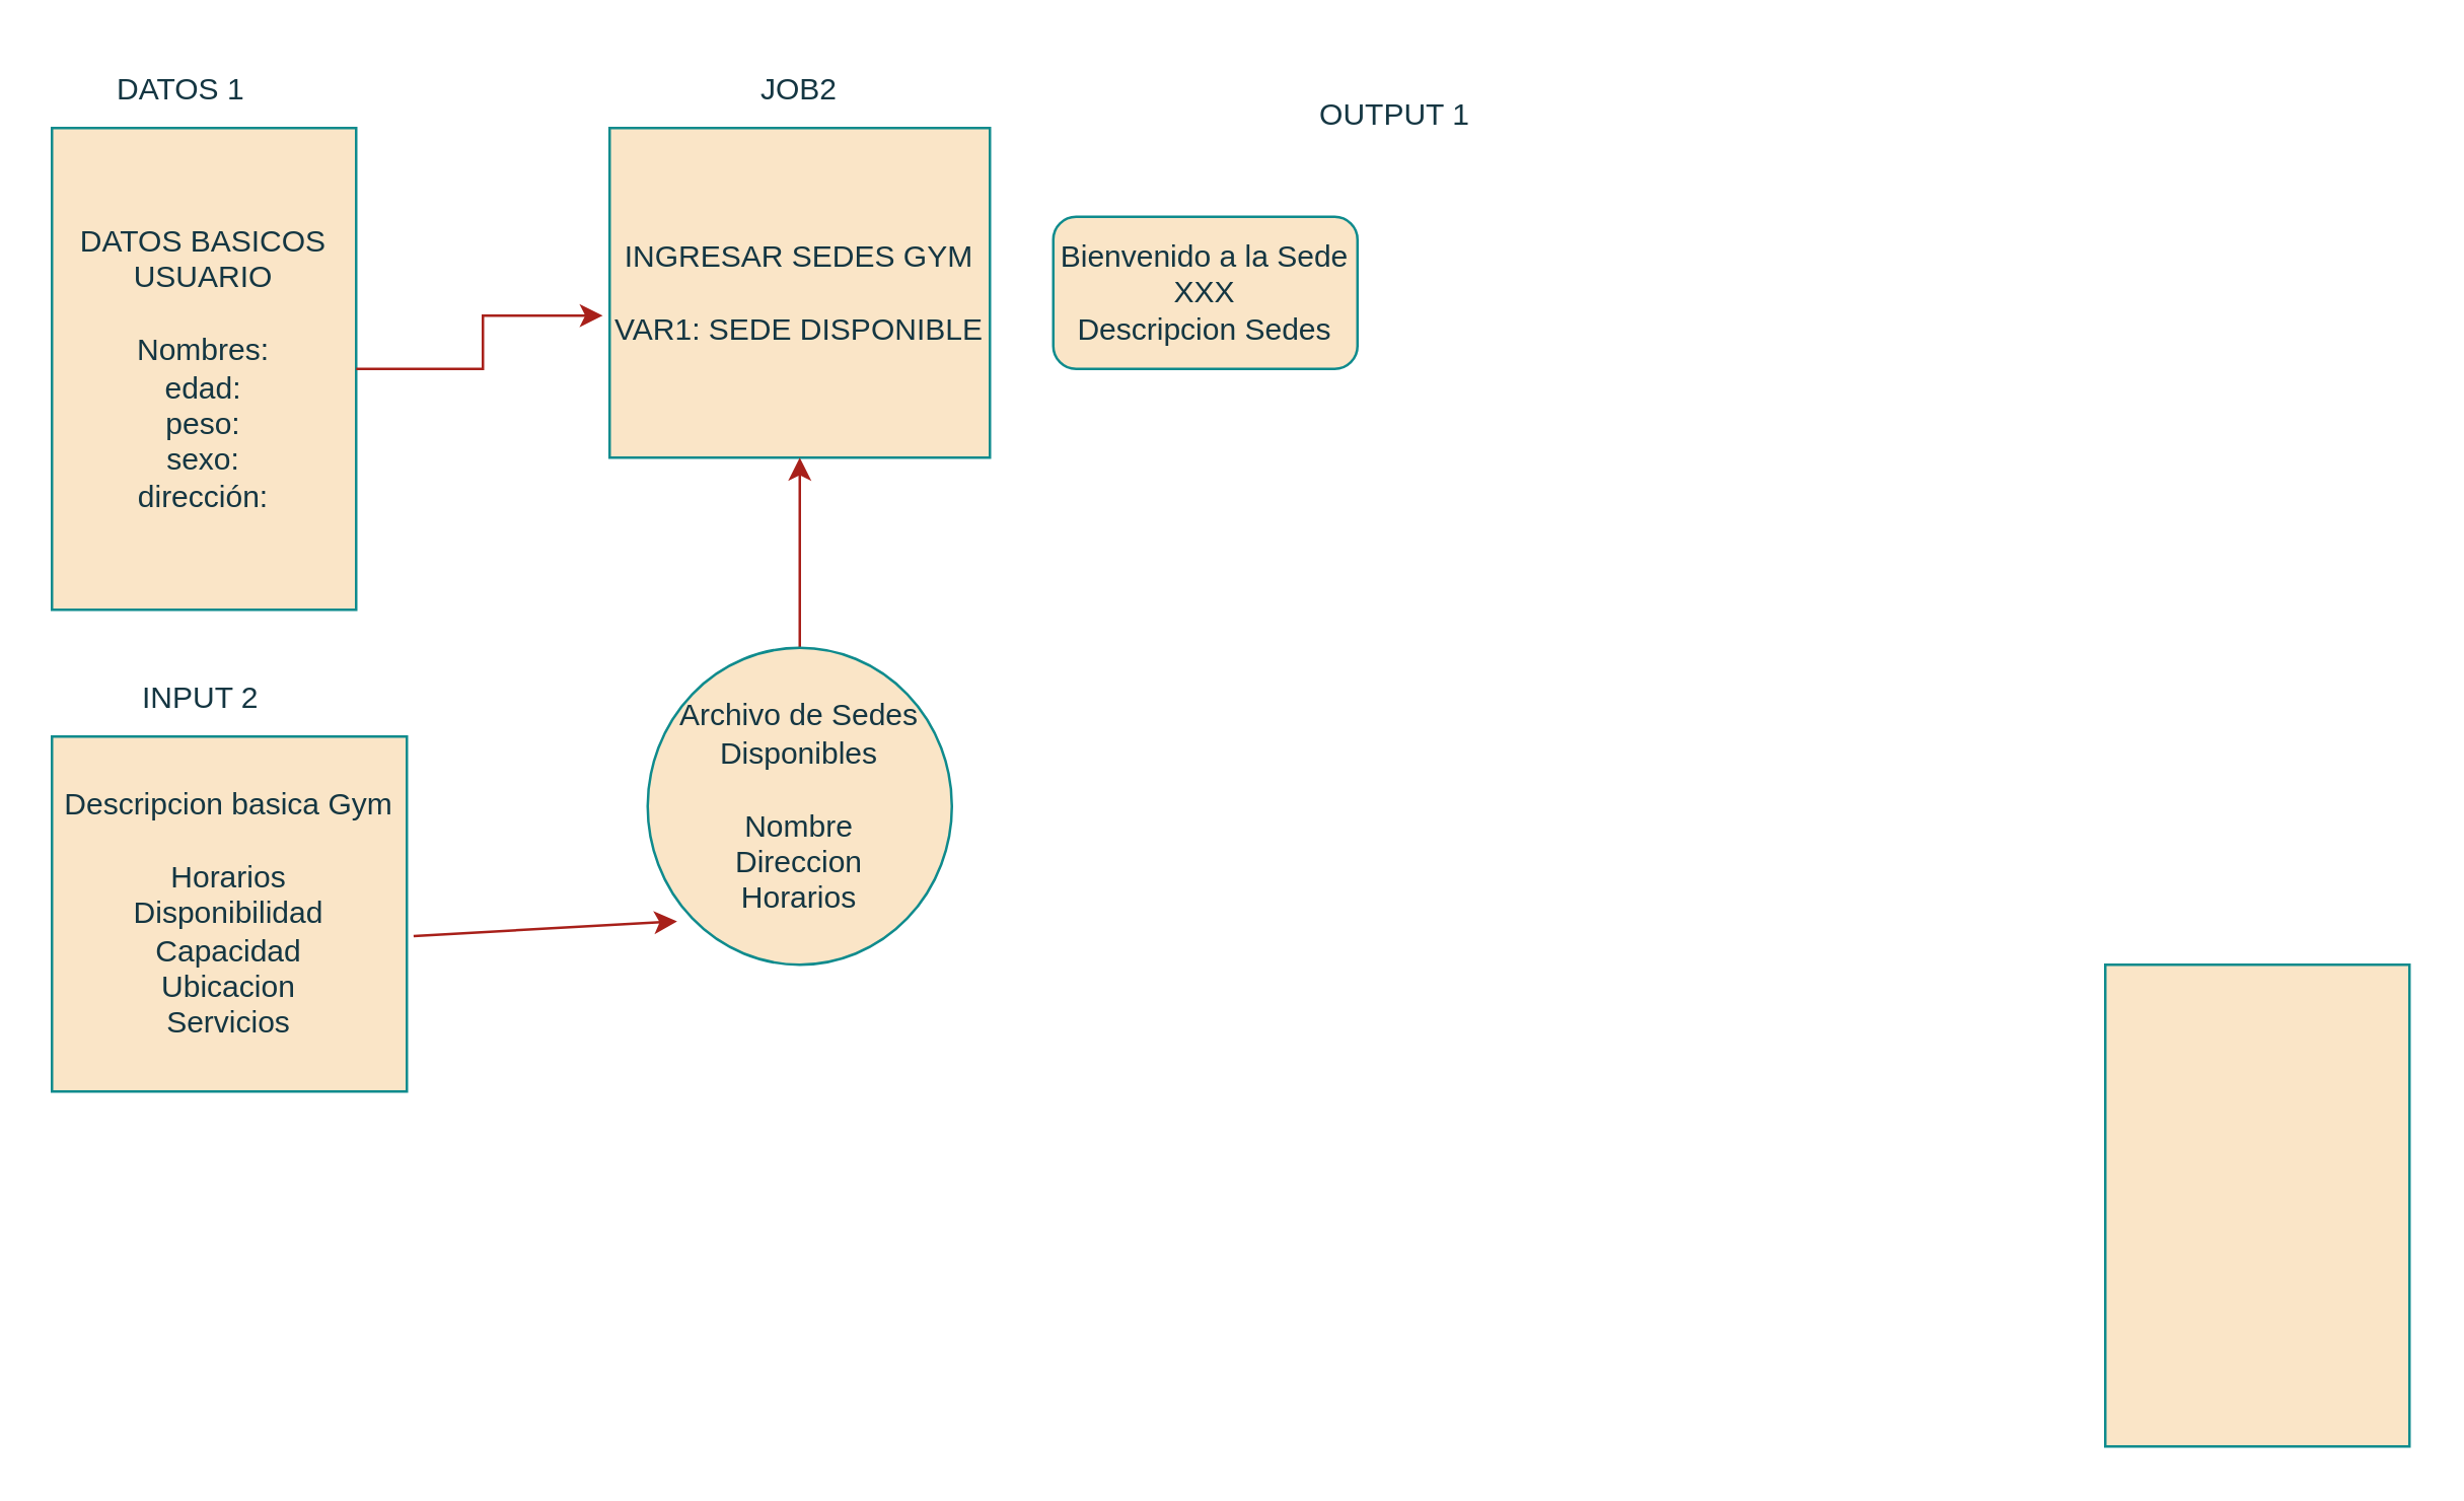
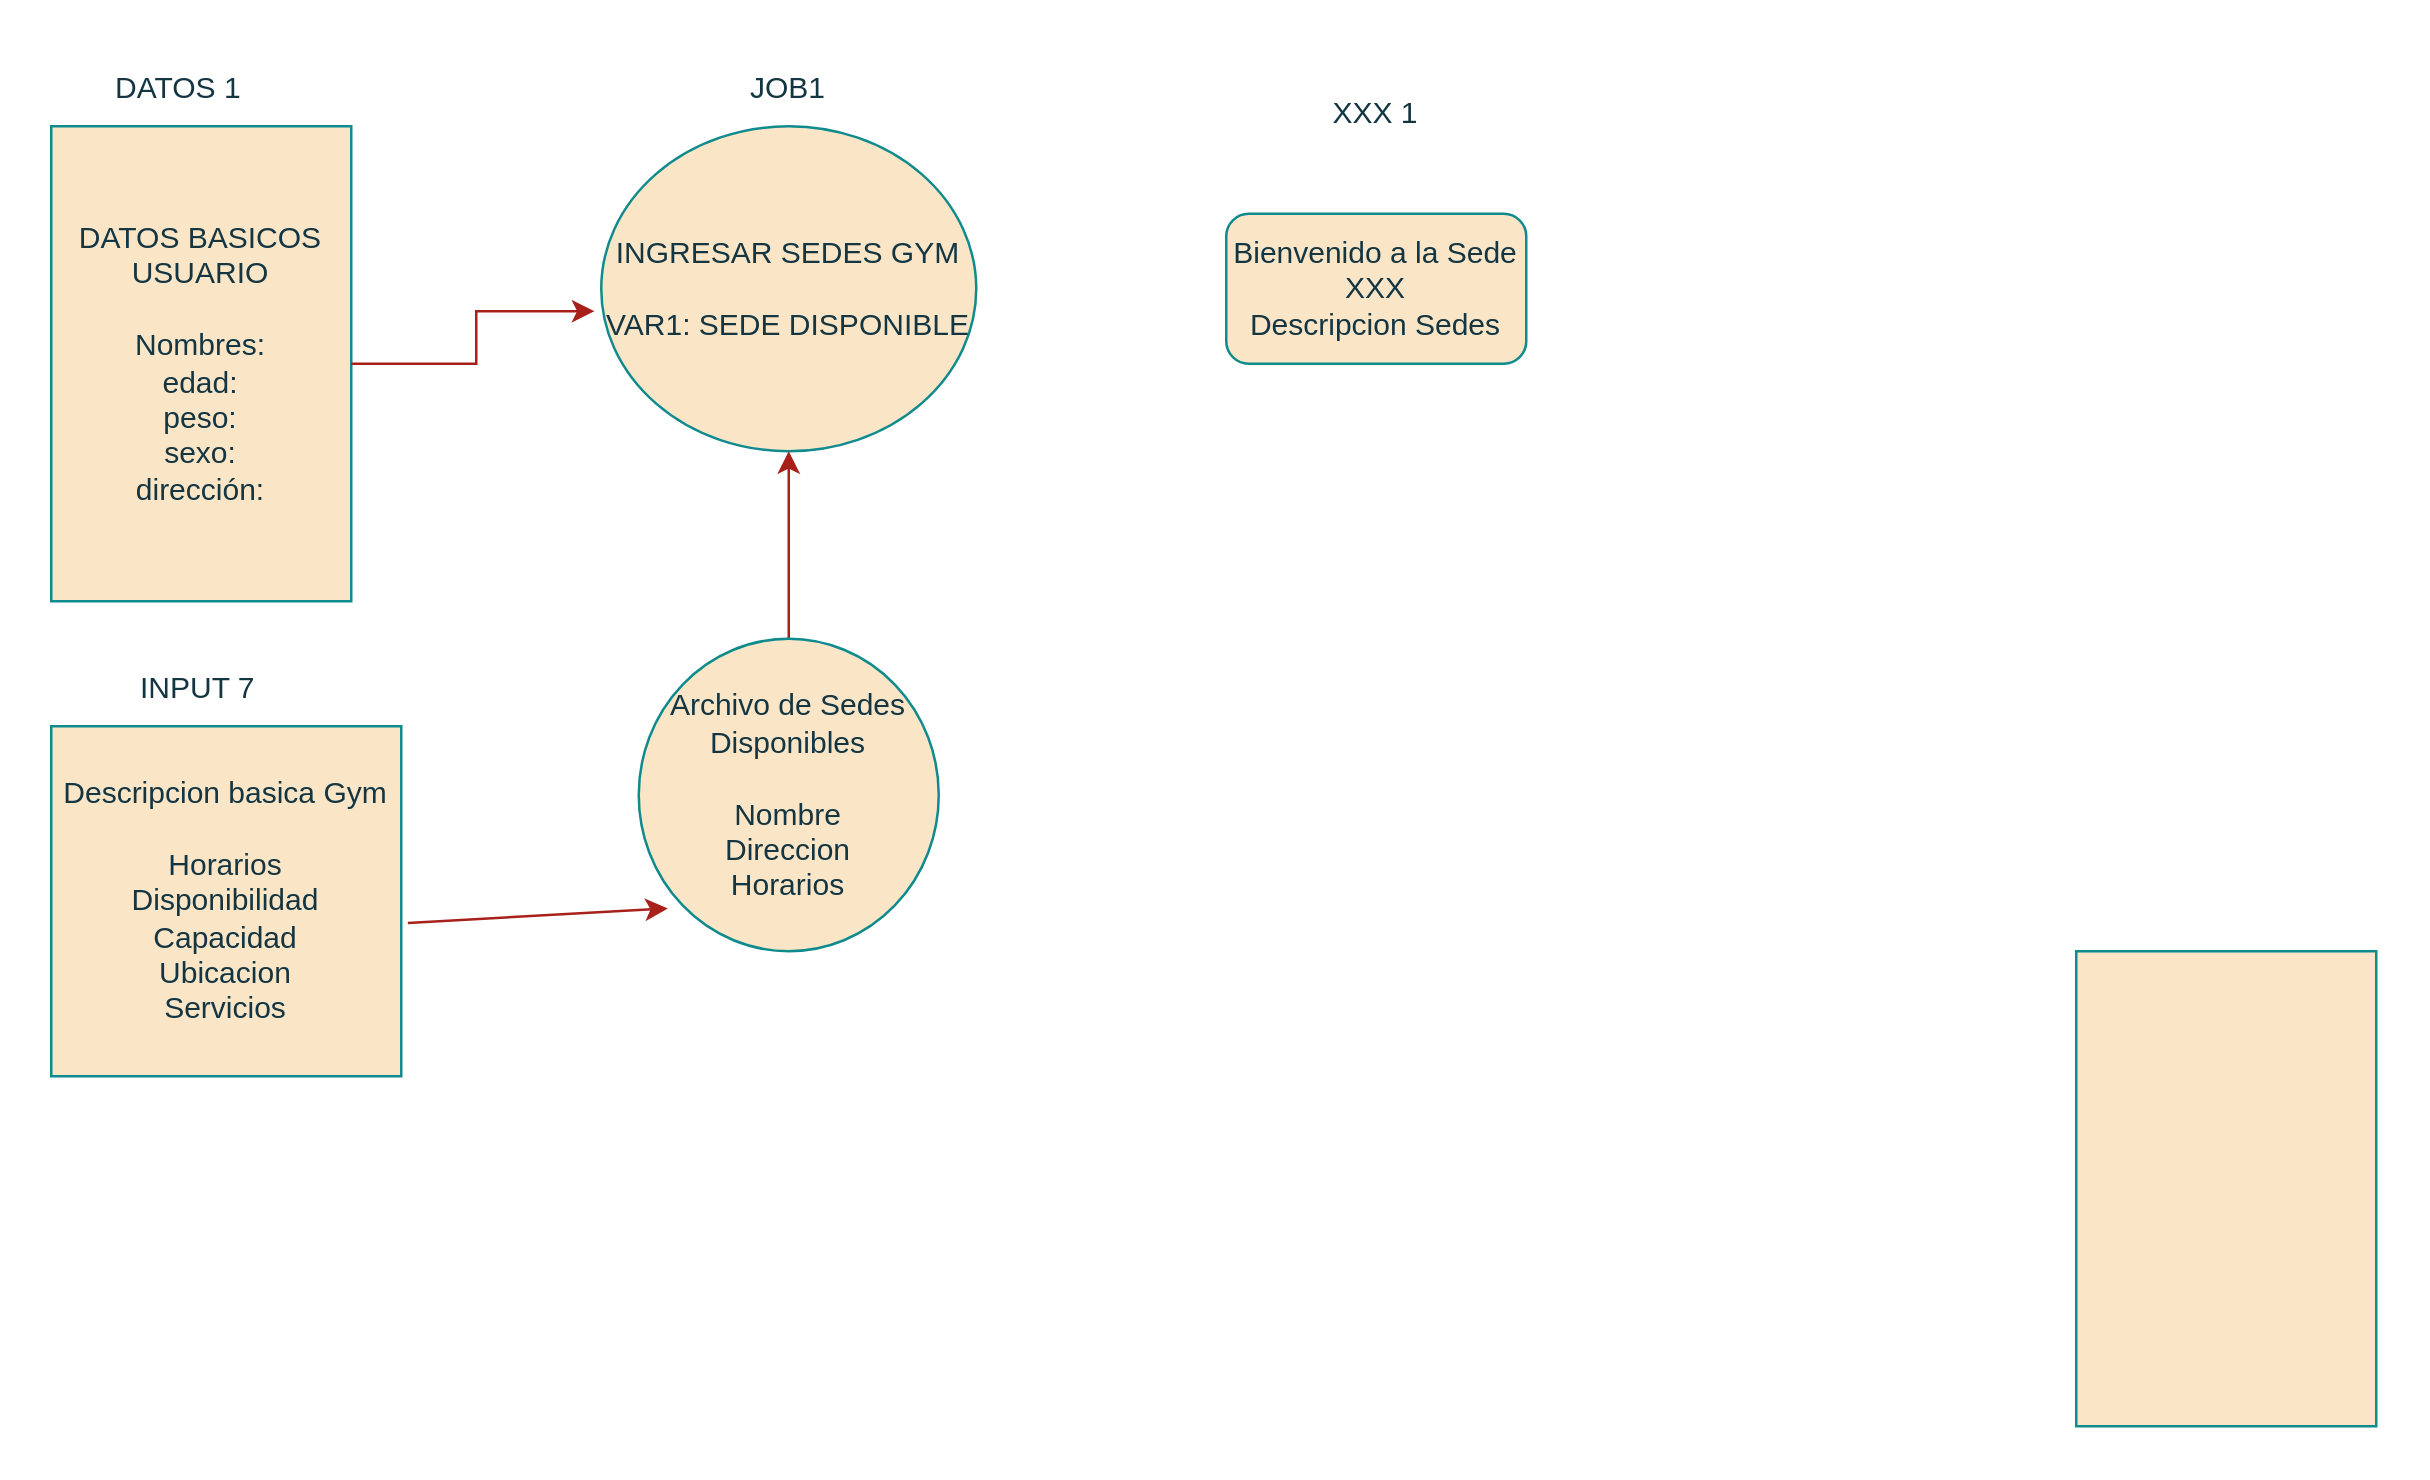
- <mxCell id="4" value="JOB2" style="text;html=1;align=center;verticalAlign=middle;whiteSpace=wrap;rounded=0;labelBackgroundColor=none;fontColor=#143642;" vertex="1" parent="1"><mxGeometry x="285" y="20" width="60" height="30" as="geometry" /></mxCell>
+ <mxCell id="4" value="JOB1" style="text;html=1;align=center;verticalAlign=middle;whiteSpace=wrap;rounded=0;labelBackgroundColor=none;fontColor=#143642;" vertex="1" parent="1"><mxGeometry x="285" y="20" width="60" height="30" as="geometry" /></mxCell>
- <mxCell id="6" value="OUTPUT 1" style="text;html=1;align=center;verticalAlign=middle;whiteSpace=wrap;rounded=0;labelBackgroundColor=none;fontColor=#143642;" vertex="1" parent="1"><mxGeometry x="510" y="30" width="80" height="30" as="geometry" /></mxCell>
+ <mxCell id="6" value="XXX 1" style="text;html=1;align=center;verticalAlign=middle;whiteSpace=wrap;rounded=0;labelBackgroundColor=none;fontColor=#143642;" vertex="1" parent="1"><mxGeometry x="510" y="30" width="80" height="30" as="geometry" /></mxCell>
- <mxCell id="5" value="INGRESAR SEDES GYM&lt;div&gt;&lt;br&gt;&lt;/div&gt;&lt;div&gt;VAR1: SEDE DISPONIBLE&lt;/div&gt;" style="rounded=0;whiteSpace=wrap;html=1;labelBackgroundColor=none;fillColor=#FAE5C7;strokeColor=#0F8B8D;fontColor=#143642;" vertex="1" parent="1"><mxGeometry x="240" y="50" width="150" height="130" as="geometry" /></mxCell>
+ <mxCell id="5" value="INGRESAR SEDES GYM&lt;div&gt;&lt;br&gt;&lt;/div&gt;&lt;div&gt;VAR1: SEDE DISPONIBLE&lt;/div&gt;" style="ellipse;whiteSpace=wrap;html=1;labelBackgroundColor=none;fillColor=#FAE5C7;strokeColor=#0F8B8D;fontColor=#143642;" vertex="1" parent="1"><mxGeometry x="240" y="50" width="150" height="130" as="geometry" /></mxCell>
- <mxCell id="7" value="Bienvenido a la Sede XXX&lt;div&gt;Descripcion Sedes&lt;/div&gt;" style="rounded=1;whiteSpace=wrap;html=1;labelBackgroundColor=none;fillColor=#FAE5C7;strokeColor=#0F8B8D;fontColor=#143642;" vertex="1" parent="1"><mxGeometry x="415" y="85" width="120" height="60" as="geometry" /></mxCell>
+ <mxCell id="7" value="Bienvenido a la Sede XXX&lt;div&gt;Descripcion Sedes&lt;/div&gt;" style="rounded=1;whiteSpace=wrap;html=1;labelBackgroundColor=none;fillColor=#FAE5C7;strokeColor=#0F8B8D;fontColor=#143642;" vertex="1" parent="1"><mxGeometry x="490" y="85" width="120" height="60" as="geometry" /></mxCell>
- <mxCell id="8" value="INPUT 2" style="text;strokeColor=none;fillColor=none;align=left;verticalAlign=middle;spacingLeft=4;spacingRight=4;overflow=hidden;points=[[0,0.5],[1,0.5]];portConstraint=eastwest;rotatable=0;whiteSpace=wrap;html=1;labelBackgroundColor=none;fontColor=#143642;" vertex="1" parent="1"><mxGeometry x="50" y="260" width="80" height="30" as="geometry" /></mxCell>
+ <mxCell id="8" value="INPUT 7" style="text;strokeColor=none;fillColor=none;align=left;verticalAlign=middle;spacingLeft=4;spacingRight=4;overflow=hidden;points=[[0,0.5],[1,0.5]];portConstraint=eastwest;rotatable=0;whiteSpace=wrap;html=1;labelBackgroundColor=none;fontColor=#143642;" vertex="1" parent="1"><mxGeometry x="50" y="260" width="80" height="30" as="geometry" /></mxCell>
